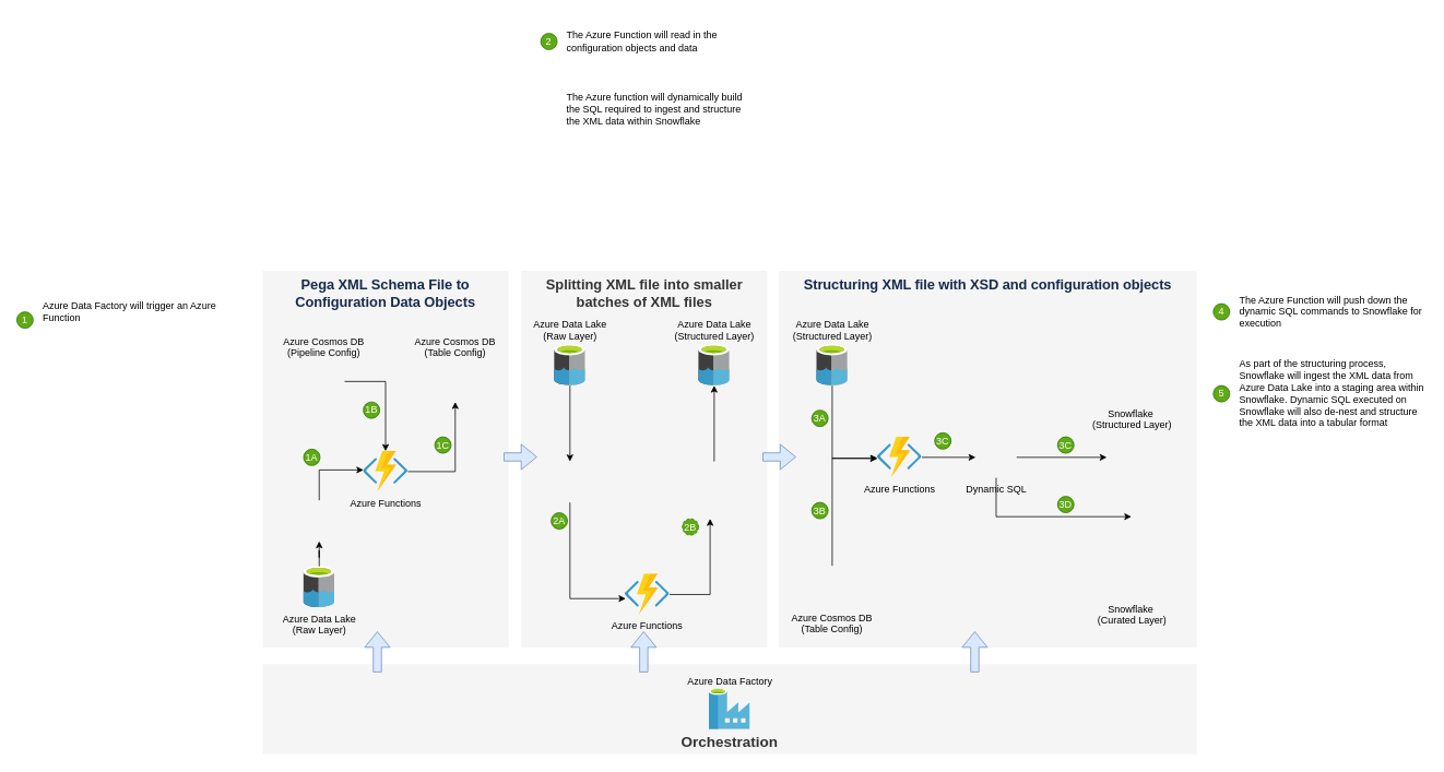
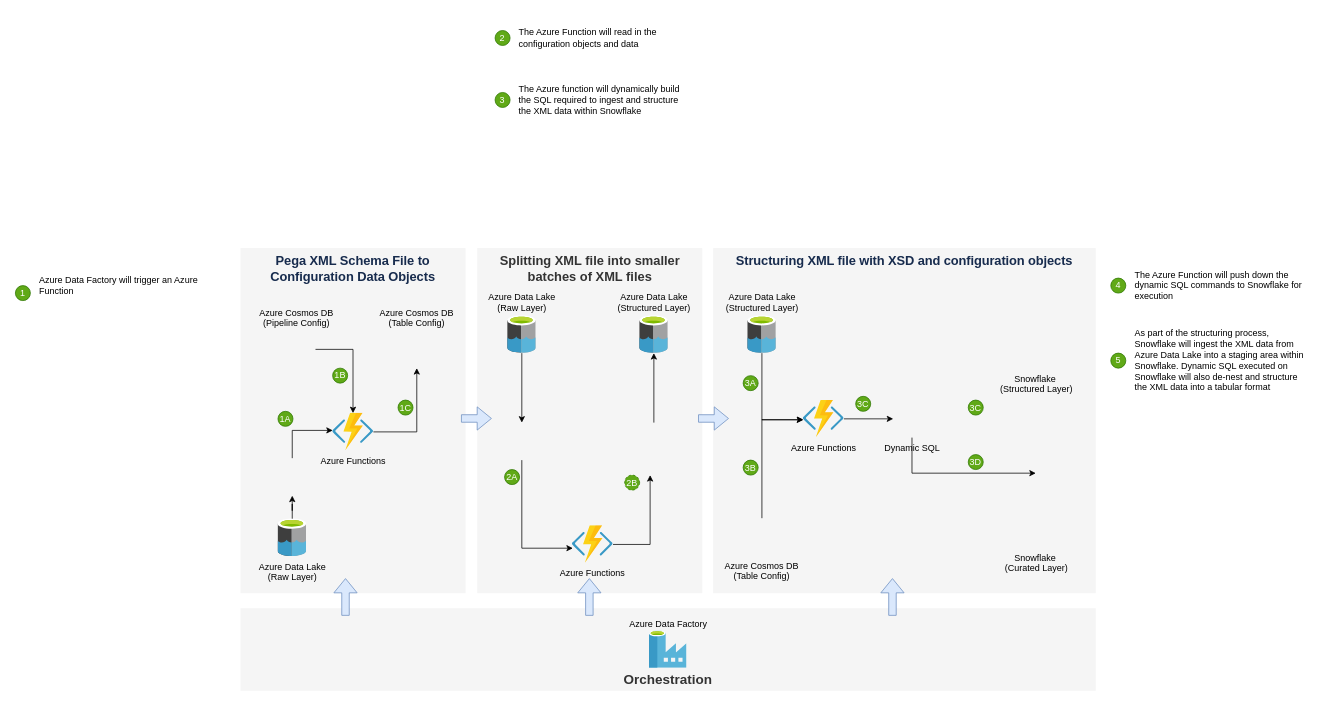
+ <mxCell id="19" value="3" style="ellipse;whiteSpace=wrap;html=1;aspect=fixed;fillColor=#60a917;strokeColor=#2D7600;fontColor=#ffffff;" parent="1" vertex="1"><mxGeometry x="659.36" y="122.6" width="20" height="20" as="geometry" /></mxCell>
- <mxCell id="10" style="edgeStyle=orthogonalEdgeStyle;rounded=0;orthogonalLoop=1;jettySize=auto;html=1;" parent="1" source="12" target="26" edge="1"><mxGeometry relative="1" as="geometry" /></mxCell>
